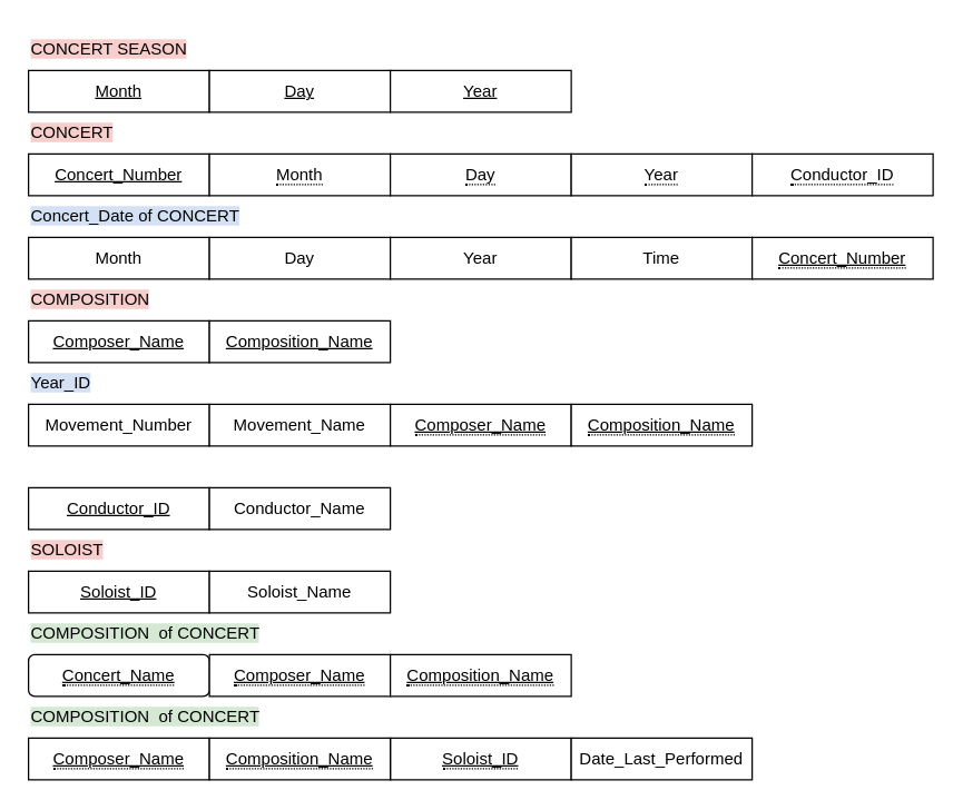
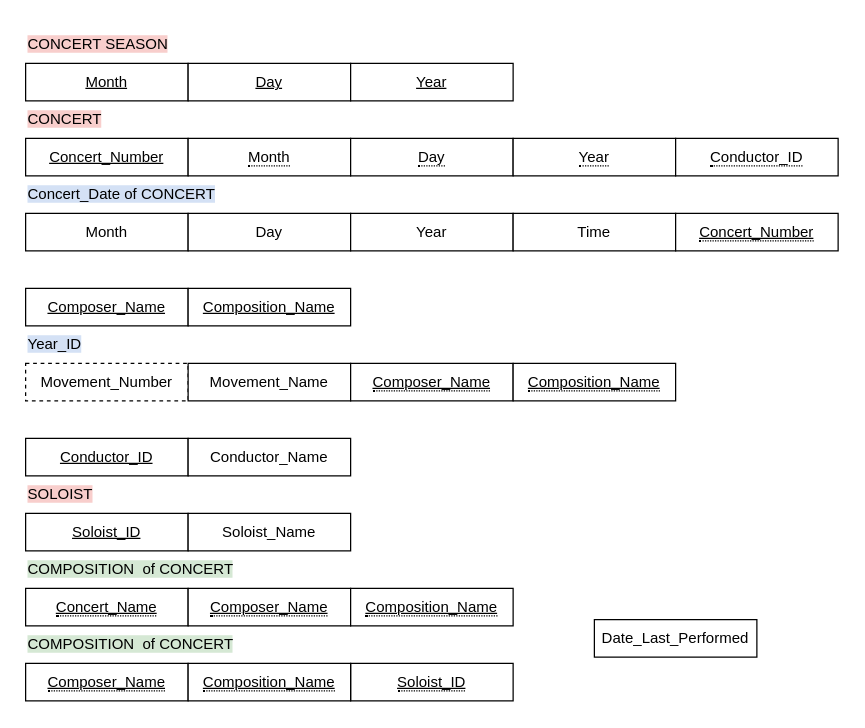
- <mxCell id="16" value="&lt;span style=&quot;background-color: rgb(248, 206, 204);&quot;&gt;COMPOSITION&lt;/span&gt;" style="text;html=1;align=left;verticalAlign=middle;resizable=0;points=[];autosize=1;strokeColor=none;fillColor=none;" parent="1" vertex="1"><mxGeometry x="20" y="200" width="110" height="30" as="geometry" /></mxCell>
- <mxCell id="19" value="Movement_Number" style="whiteSpace=wrap;html=1;align=center;" parent="1" vertex="1"><mxGeometry x="20" y="290" width="130" height="30" as="geometry" /></mxCell>
+ <mxCell id="19" value="Movement_Number" style="whiteSpace=wrap;html=1;align=center;dashed=1;" parent="1" vertex="1"><mxGeometry x="20" y="290" width="130" height="30" as="geometry" /></mxCell>
- <mxCell id="32" value="&lt;span style=&quot;border-bottom: 1px dotted&quot;&gt;&lt;u&gt;Concert_Name&lt;/u&gt;&lt;/span&gt;" style="whiteSpace=wrap;html=1;align=center;rounded=1;" parent="1" vertex="1"><mxGeometry x="20" y="470" width="130" height="30" as="geometry" /></mxCell>
+ <mxCell id="32" value="&lt;span style=&quot;border-bottom: 1px dotted&quot;&gt;&lt;u&gt;Concert_Name&lt;/u&gt;&lt;/span&gt;" style="whiteSpace=wrap;html=1;align=center;" parent="1" vertex="1"><mxGeometry x="20" y="470" width="130" height="30" as="geometry" /></mxCell>
- <mxCell id="39" value="Date_Last_Performed" style="whiteSpace=wrap;html=1;align=center;" parent="1" vertex="1"><mxGeometry x="410" y="530" width="130" height="30" as="geometry" /></mxCell>
+ <mxCell id="39" value="Date_Last_Performed" style="whiteSpace=wrap;html=1;align=center;" parent="1" vertex="1"><mxGeometry x="475" y="495" width="130" height="30" as="geometry" /></mxCell>
